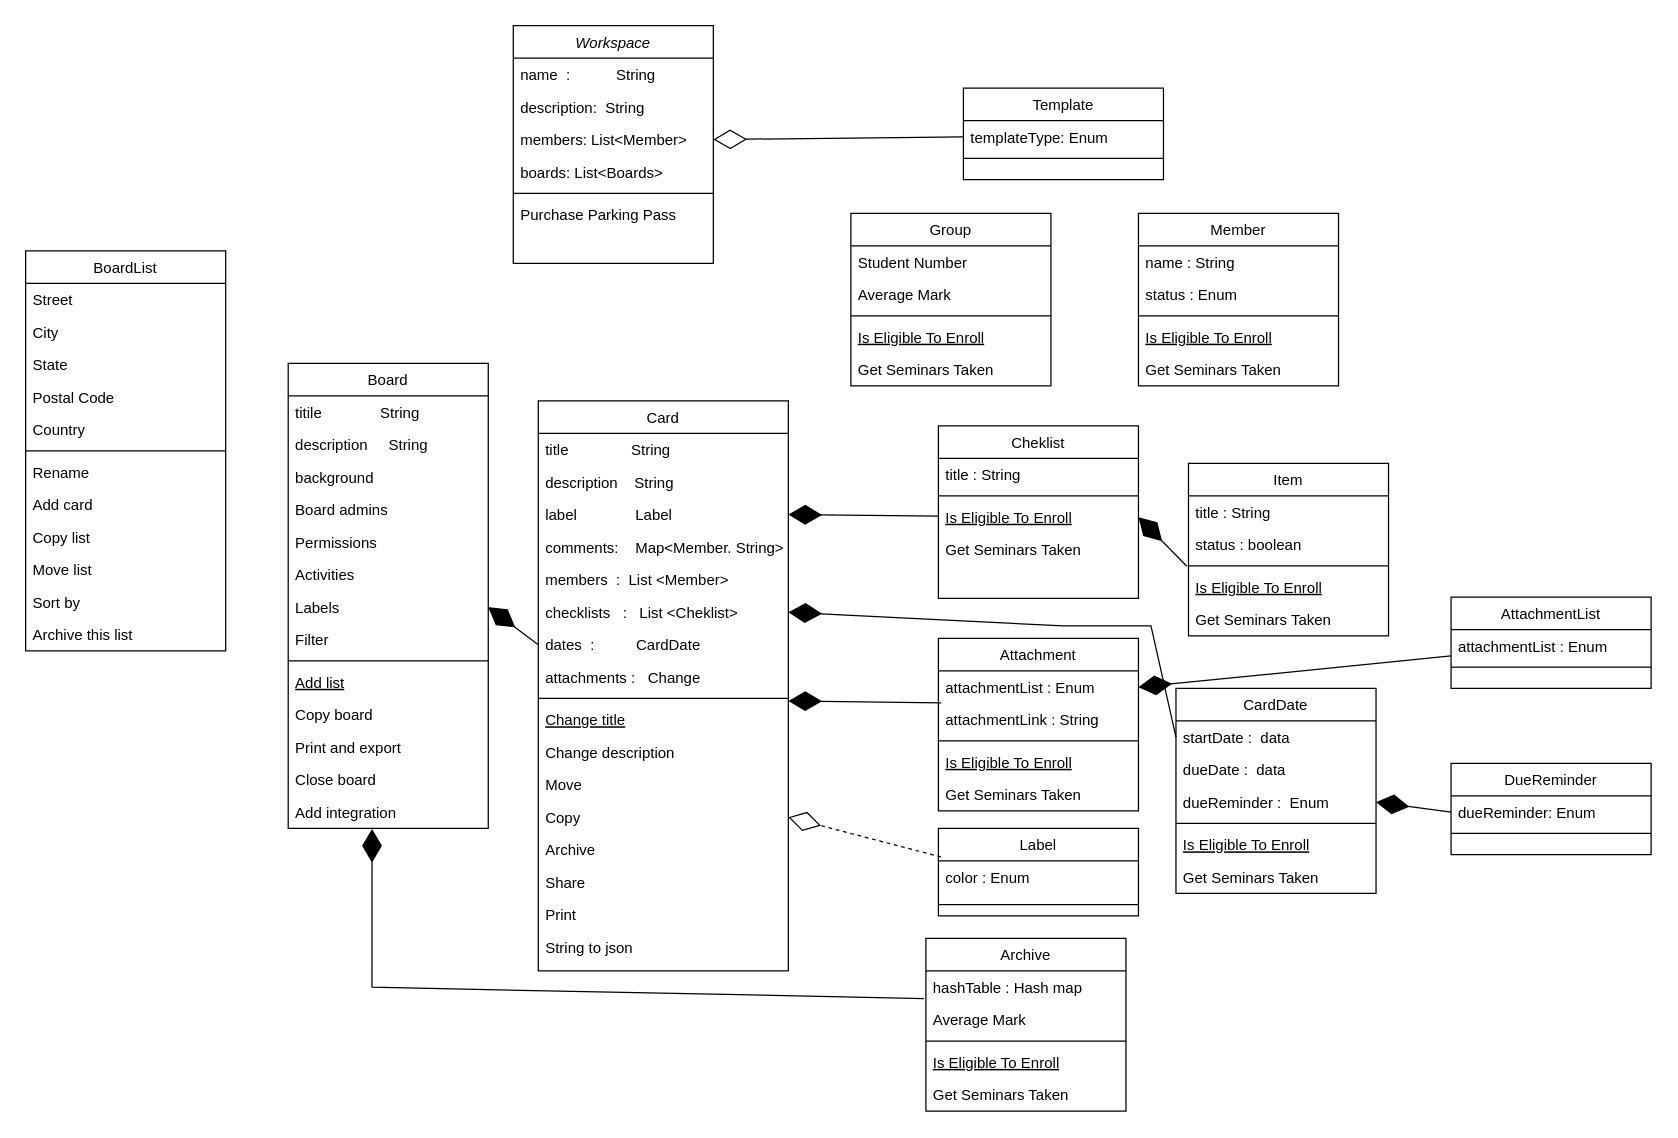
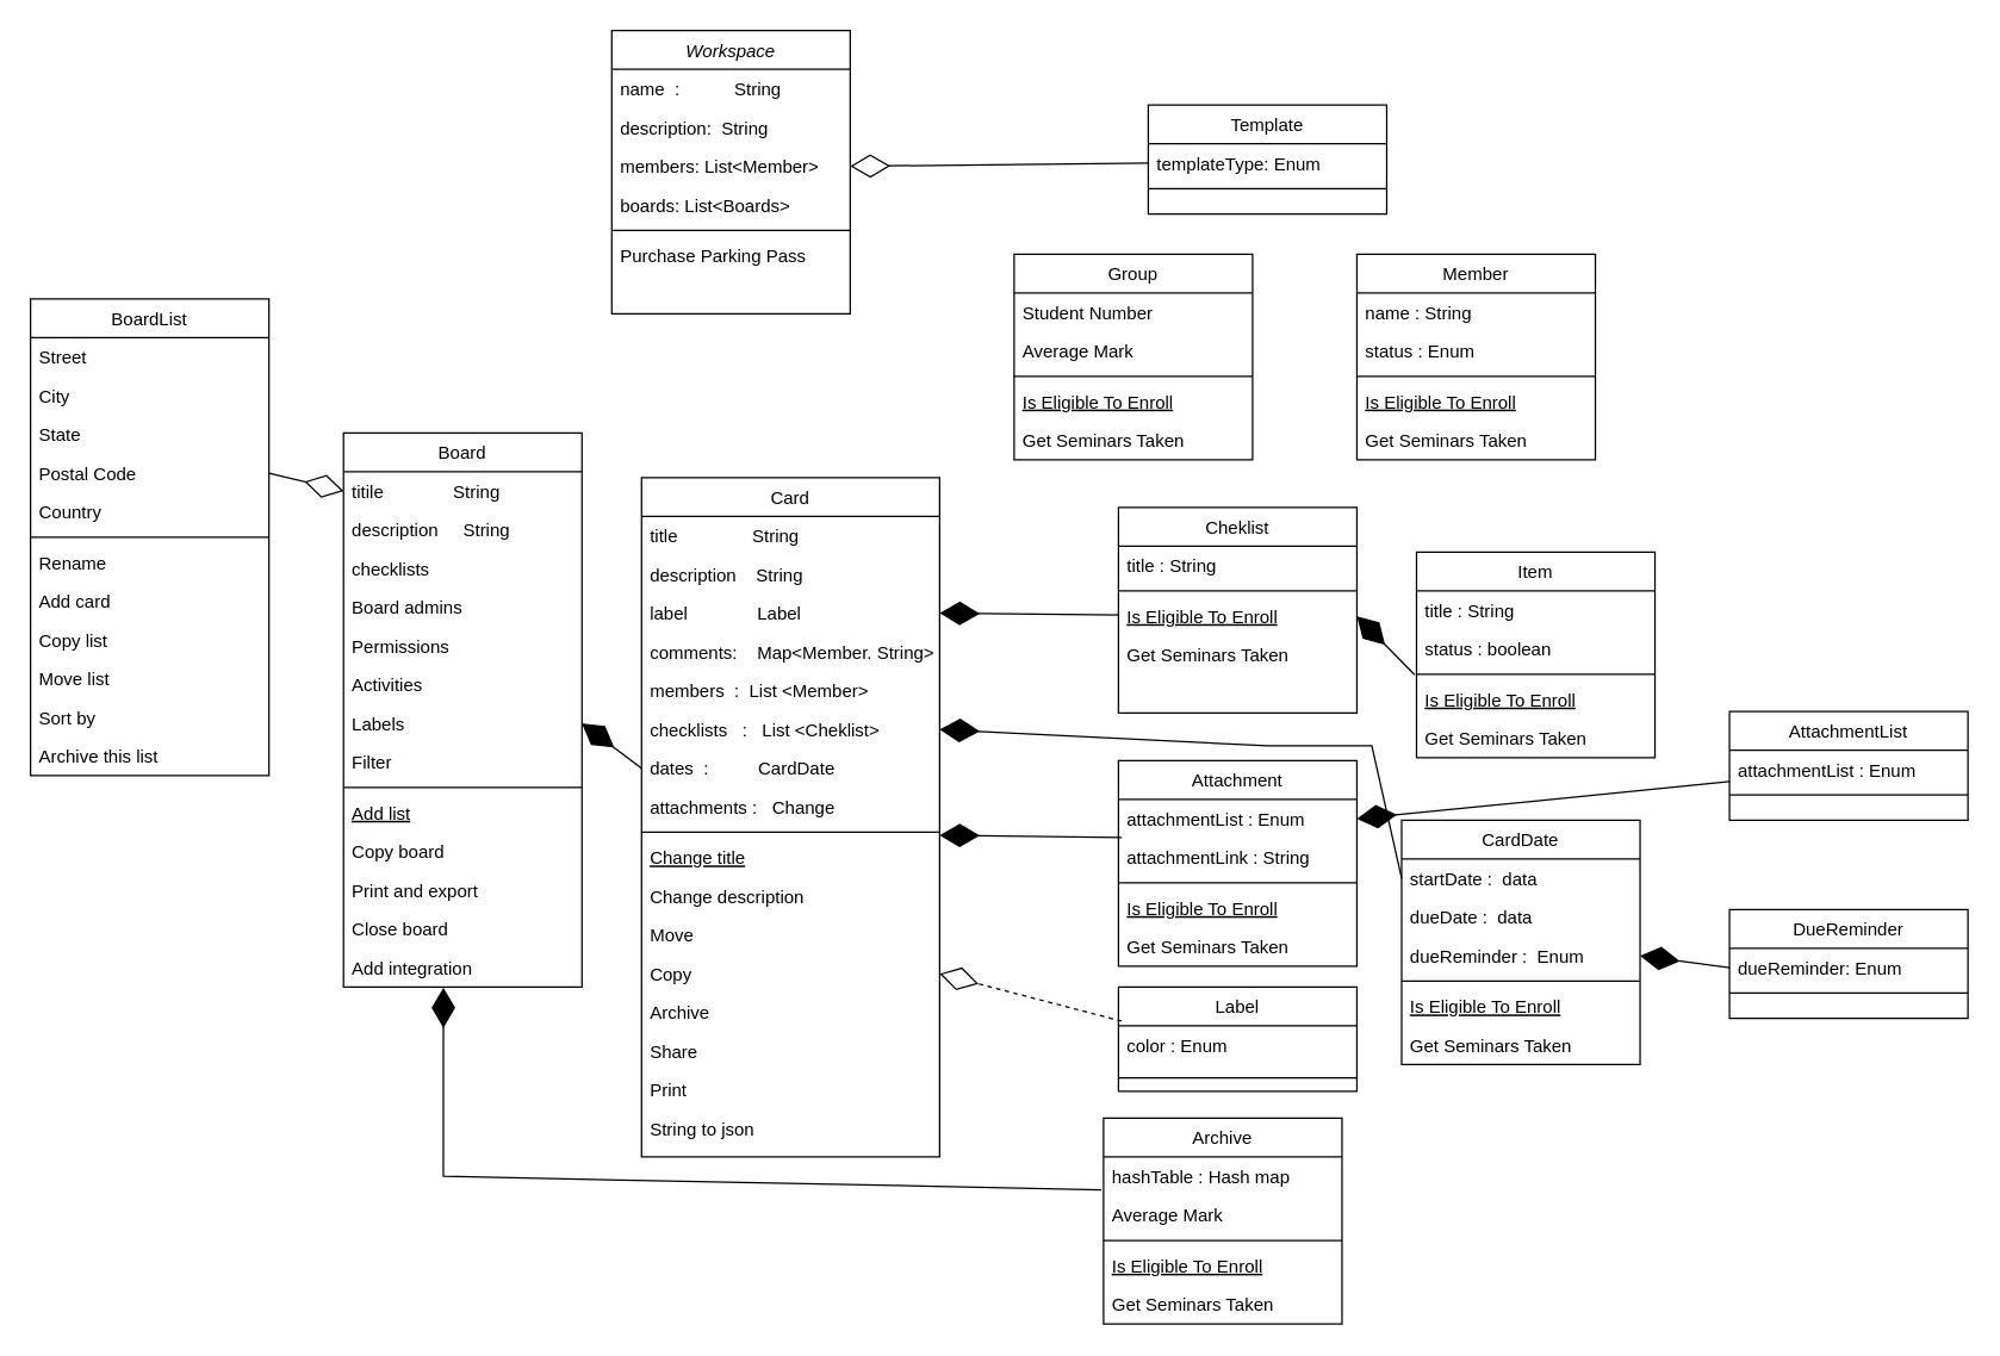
+ <mxCell id="119" value="" style="endArrow=diamondThin;endFill=0;endSize=24;html=1;rounded=0;entryX=0;entryY=0.5;entryDx=0;entryDy=0;exitX=1;exitY=0.5;exitDx=0;exitDy=0;" edge="1" parent="1" source="28" target="10"><mxGeometry width="160" relative="1" as="geometry"><mxPoint x="520" y="460" as="sourcePoint" /><mxPoint x="680" y="460" as="targetPoint" /></mxGeometry></mxCell>
- <mxCell id="12" value="background" style="text;align=left;verticalAlign=top;spacingLeft=4;spacingRight=4;overflow=hidden;rotatable=0;points=[[0,0.5],[1,0.5]];portConstraint=eastwest;rounded=0;shadow=0;html=0;" vertex="1" parent="9"><mxGeometry y="78" width="160" height="26" as="geometry" /></mxCell>
+ <mxCell id="12" value="checklists" style="text;align=left;verticalAlign=top;spacingLeft=4;spacingRight=4;overflow=hidden;rotatable=0;points=[[0,0.5],[1,0.5]];portConstraint=eastwest;rounded=0;shadow=0;html=0;" vertex="1" parent="9"><mxGeometry y="78" width="160" height="26" as="geometry" /></mxCell>
